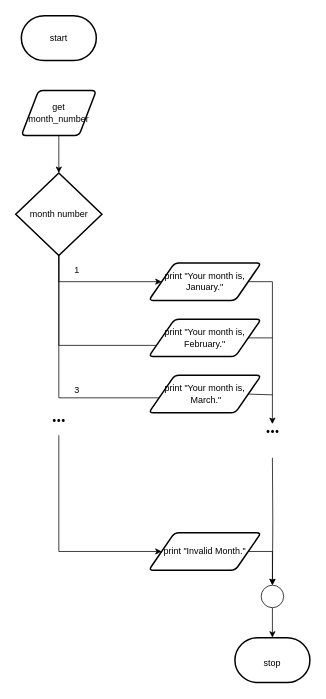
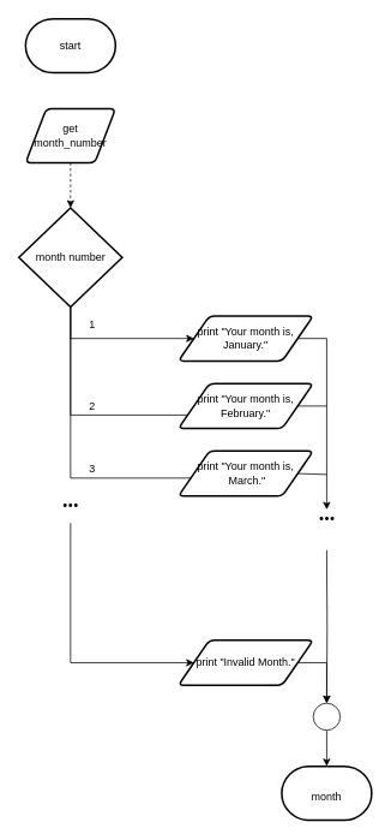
- <mxCell id="3" style="edgeStyle=none;html=1;entryX=0.5;entryY=0;entryDx=0;entryDy=0;entryPerimeter=0;" parent="1" source="4" target="9" edge="1"><mxGeometry relative="1" as="geometry" /></mxCell>
+ <mxCell id="3" style="edgeStyle=none;html=1;entryX=0.5;entryY=0;entryDx=0;entryDy=0;entryPerimeter=0;dashed=1;" parent="1" source="4" target="9" edge="1"><mxGeometry relative="1" as="geometry" /></mxCell>
+ <mxCell id="14" value="2" style="text;html=1;align=center;verticalAlign=middle;resizable=0;points=[];autosize=1;strokeColor=none;fillColor=none;" vertex="1" parent="1"><mxGeometry x="92" y="440" width="20" height="20" as="geometry" /></mxCell>
- <mxCell id="27" value="&lt;font style=&quot;font-size: 12px&quot; face=&quot;Helvetica&quot;&gt;stop&lt;/font&gt;" style="strokeWidth=2;html=1;shape=mxgraph.flowchart.terminator;whiteSpace=wrap;fontFamily=Comic Sans MS;fontSize=24;" vertex="1" parent="1"><mxGeometry x="313" y="850" width="100" height="60" as="geometry" /></mxCell>
+ <mxCell id="27" value="&lt;font style=&quot;font-size: 12px&quot; face=&quot;Helvetica&quot;&gt;month&lt;/font&gt;" style="strokeWidth=2;html=1;shape=mxgraph.flowchart.terminator;whiteSpace=wrap;fontFamily=Comic Sans MS;fontSize=24;" vertex="1" parent="1"><mxGeometry x="313" y="850" width="100" height="60" as="geometry" /></mxCell>
